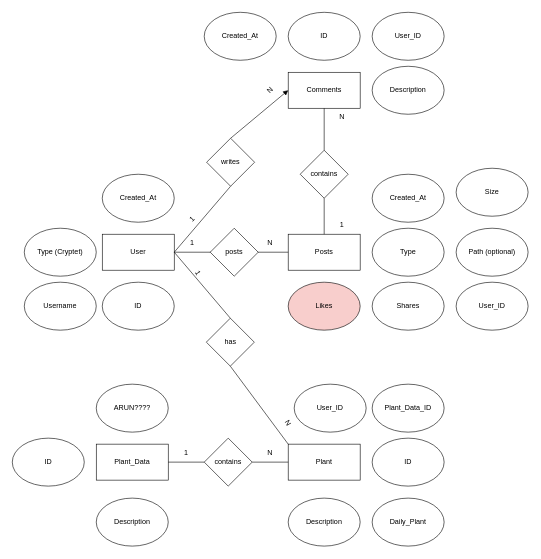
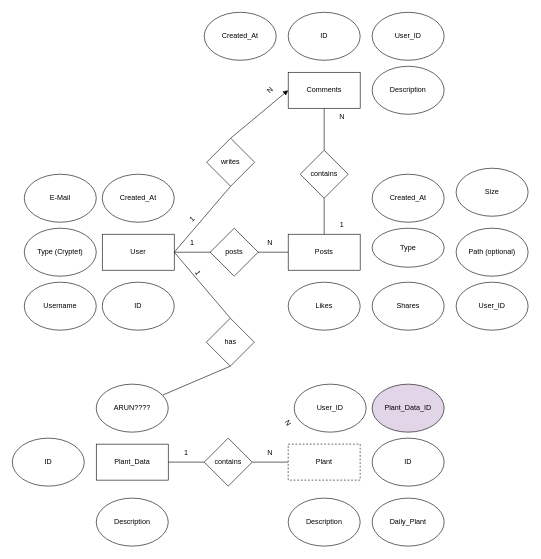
+ <mxCell id="8" value="E-Mail" style="ellipse;whiteSpace=wrap;html=1;" parent="1" vertex="1"><mxGeometry x="40" y="290" width="120" height="80" as="geometry" /></mxCell>
- <mxCell id="14" value="Type" style="ellipse;whiteSpace=wrap;html=1;" parent="1" vertex="1"><mxGeometry x="620" y="380" width="120" height="80" as="geometry" /></mxCell>
+ <mxCell id="14" value="Type" style="ellipse;whiteSpace=wrap;html=1;" parent="1" vertex="1"><mxGeometry x="620" y="380" width="120" height="65" as="geometry" /></mxCell>
- <mxCell id="16" value="Likes" style="ellipse;whiteSpace=wrap;html=1;fillColor=#f8cecc;" parent="1" vertex="1"><mxGeometry x="480" y="470" width="120" height="80" as="geometry" /></mxCell>
+ <mxCell id="16" value="Likes" style="ellipse;whiteSpace=wrap;html=1;" parent="1" vertex="1"><mxGeometry x="480" y="470" width="120" height="80" as="geometry" /></mxCell>
- <mxCell id="19" value="" style="endArrow=none;html=1;rounded=0;entryX=0;entryY=0;entryDx=0;entryDy=0;exitX=0.5;exitY=1;exitDx=0;exitDy=0;exitPerimeter=0;" parent="1" source="32" target="18" edge="1"><mxGeometry width="50" height="50" relative="1" as="geometry"><mxPoint x="400" y="670" as="sourcePoint" /><mxPoint x="450" y="620" as="targetPoint" /></mxGeometry></mxCell>
+ <mxCell id="19" value="" style="endArrow=none;html=1;rounded=0;exitX=0.5;exitY=1;exitDx=0;exitDy=0;exitPerimeter=0;" parent="1" source="32" target="45" edge="1"><mxGeometry width="50" height="50" relative="1" as="geometry"><mxPoint x="400" y="670" as="sourcePoint" /><mxPoint x="450" y="620" as="targetPoint" /></mxGeometry></mxCell>
- <mxCell id="48" value="Plant_Data_ID" style="ellipse;whiteSpace=wrap;html=1;" parent="1" vertex="1"><mxGeometry x="620" y="640" width="120" height="80" as="geometry" /></mxCell>
+ <mxCell id="48" value="Plant_Data_ID" style="ellipse;whiteSpace=wrap;html=1;fillColor=#e1d5e7;" parent="1" vertex="1"><mxGeometry x="620" y="640" width="120" height="80" as="geometry" /></mxCell>
- <mxCell id="18" value="Plant" style="rounded=0;whiteSpace=wrap;html=1;" parent="1" vertex="1"><mxGeometry x="480" y="740" width="120" height="60" as="geometry" /></mxCell>
+ <mxCell id="18" value="Plant" style="rounded=0;whiteSpace=wrap;html=1;dashed=1;" parent="1" vertex="1"><mxGeometry x="480" y="740" width="120" height="60" as="geometry" /></mxCell>
